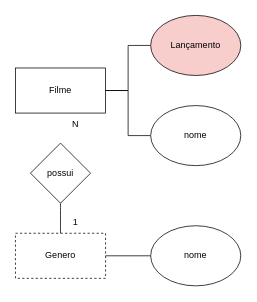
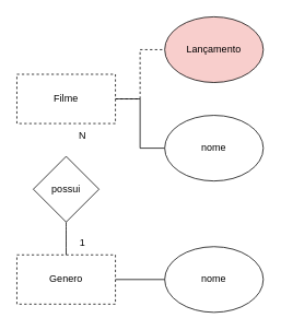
- <mxCell id="2" style="edgeStyle=orthogonalEdgeStyle;rounded=0;orthogonalLoop=1;jettySize=auto;html=1;entryX=0;entryY=0.5;entryDx=0;entryDy=0;endArrow=none;endFill=0;" edge="1" parent="1" source="3" target="9"><mxGeometry relative="1" as="geometry" /></mxCell>
+ <mxCell id="2" style="edgeStyle=orthogonalEdgeStyle;rounded=0;orthogonalLoop=1;jettySize=auto;html=1;entryX=0;entryY=0.5;entryDx=0;entryDy=0;endArrow=none;endFill=0;dashed=1;" edge="1" parent="1" source="3" target="9"><mxGeometry relative="1" as="geometry" /></mxCell>
- <mxCell id="3" value="Filme" style="rounded=0;whiteSpace=wrap;html=1;" vertex="1" parent="1"><mxGeometry x="20" y="90" width="120" height="60" as="geometry" /></mxCell>
+ <mxCell id="3" value="Filme" style="rounded=0;whiteSpace=wrap;html=1;dashed=1;" vertex="1" parent="1"><mxGeometry x="20" y="90" width="120" height="60" as="geometry" /></mxCell>
